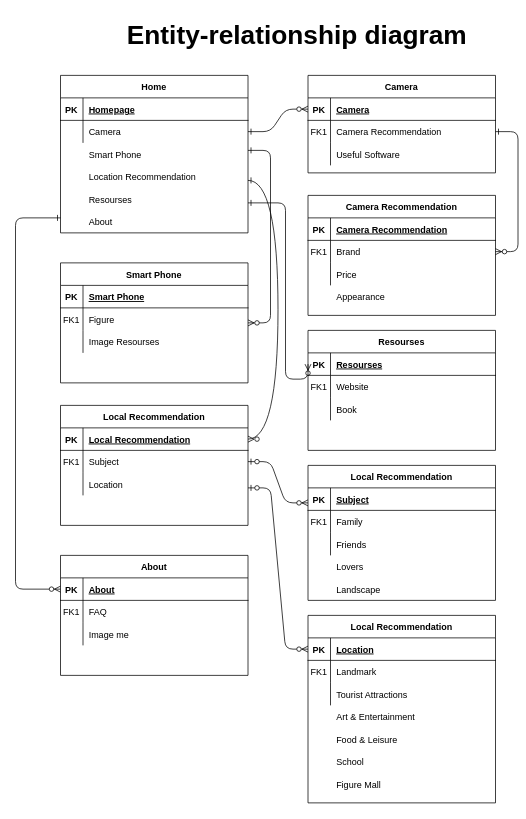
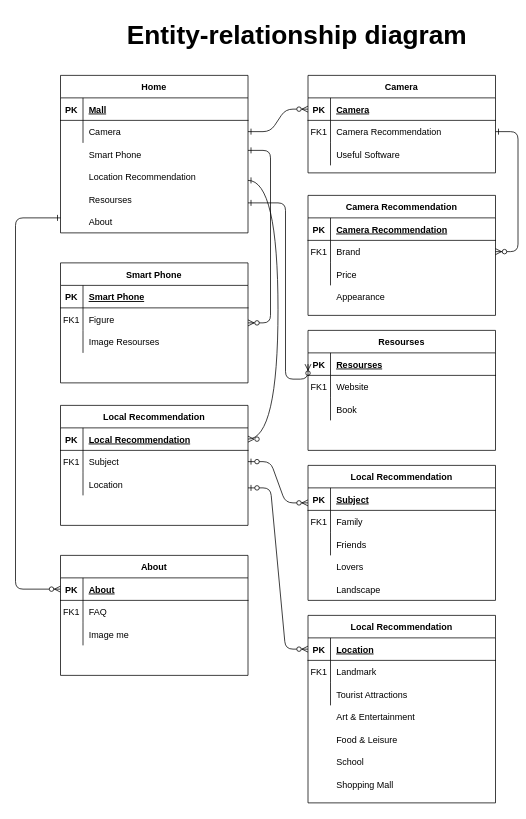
- <mxCell id="27" value="Homepage" style="shape=partialRectangle;overflow=hidden;connectable=0;fillColor=none;top=0;left=0;bottom=0;right=0;align=left;spacingLeft=6;fontStyle=5;" parent="25" vertex="1"><mxGeometry x="30" width="220" height="30" as="geometry" /></mxCell>
+ <mxCell id="27" value="Mall" style="shape=partialRectangle;overflow=hidden;connectable=0;fillColor=none;top=0;left=0;bottom=0;right=0;align=left;spacingLeft=6;fontStyle=5;" parent="25" vertex="1"><mxGeometry x="30" width="220" height="30" as="geometry" /></mxCell>
- <mxCell id="107" value="Figure Mall" style="shape=partialRectangle;overflow=hidden;connectable=0;fillColor=none;top=0;left=0;bottom=0;right=0;align=left;spacingLeft=6;" vertex="1" parent="1"><mxGeometry x="440" y="1025" width="220" height="30" as="geometry" /></mxCell>
+ <mxCell id="107" value="Shopping Mall" style="shape=partialRectangle;overflow=hidden;connectable=0;fillColor=none;top=0;left=0;bottom=0;right=0;align=left;spacingLeft=6;" vertex="1" parent="1"><mxGeometry x="440" y="1025" width="220" height="30" as="geometry" /></mxCell>
